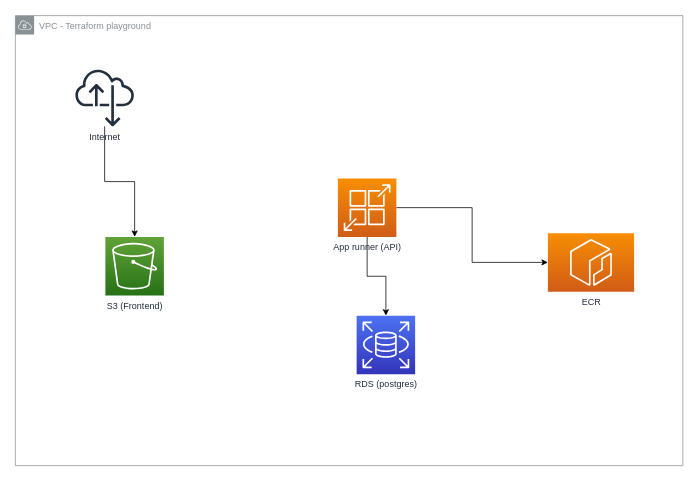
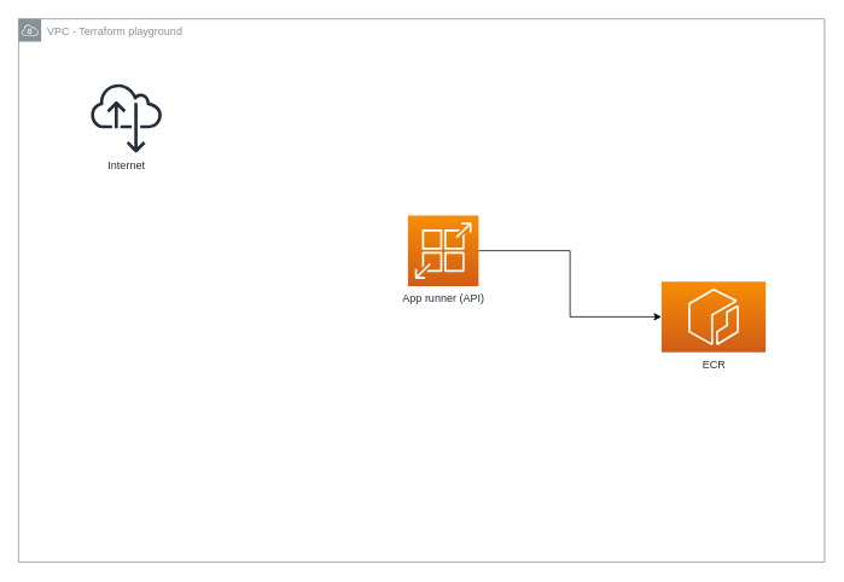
- <mxCell id="3" style="edgeStyle=orthogonalEdgeStyle;rounded=0;orthogonalLoop=1;jettySize=auto;html=1;" edge="1" parent="1" source="4" target="10"><mxGeometry relative="1" as="geometry" /></mxCell>
- <mxCell id="10" value="S3 (Frontend)" style="sketch=0;points=[[0,0,0],[0.25,0,0],[0.5,0,0],[0.75,0,0],[1,0,0],[0,1,0],[0.25,1,0],[0.5,1,0],[0.75,1,0],[1,1,0],[0,0.25,0],[0,0.5,0],[0,0.75,0],[1,0.25,0],[1,0.5,0],[1,0.75,0]];outlineConnect=0;fontColor=#232F3E;gradientColor=#60A337;gradientDirection=north;fillColor=#277116;strokeColor=#ffffff;dashed=0;verticalLabelPosition=bottom;verticalAlign=top;align=center;html=1;fontSize=12;fontStyle=0;aspect=fixed;shape=mxgraph.aws4.resourceIcon;resIcon=mxgraph.aws4.s3;" vertex="1" parent="1"><mxGeometry x="140" y="315" width="78" height="78" as="geometry" /></mxCell>
- <mxCell id="8" style="edgeStyle=orthogonalEdgeStyle;rounded=0;orthogonalLoop=1;jettySize=auto;html=1;" edge="1" parent="1" source="9" target="6"><mxGeometry relative="1" as="geometry" /></mxCell>
- <mxCell id="6" value="RDS (postgres)" style="sketch=0;points=[[0,0,0],[0.25,0,0],[0.5,0,0],[0.75,0,0],[1,0,0],[0,1,0],[0.25,1,0],[0.5,1,0],[0.75,1,0],[1,1,0],[0,0.25,0],[0,0.5,0],[0,0.75,0],[1,0.25,0],[1,0.5,0],[1,0.75,0]];outlineConnect=0;fontColor=#232F3E;gradientColor=#4D72F3;gradientDirection=north;fillColor=#3334B9;strokeColor=#ffffff;dashed=0;verticalLabelPosition=bottom;verticalAlign=top;align=center;html=1;fontSize=12;fontStyle=0;aspect=fixed;shape=mxgraph.aws4.resourceIcon;resIcon=mxgraph.aws4.rds;" vertex="1" parent="1"><mxGeometry x="475" y="420" width="78" height="78" as="geometry" /></mxCell>
